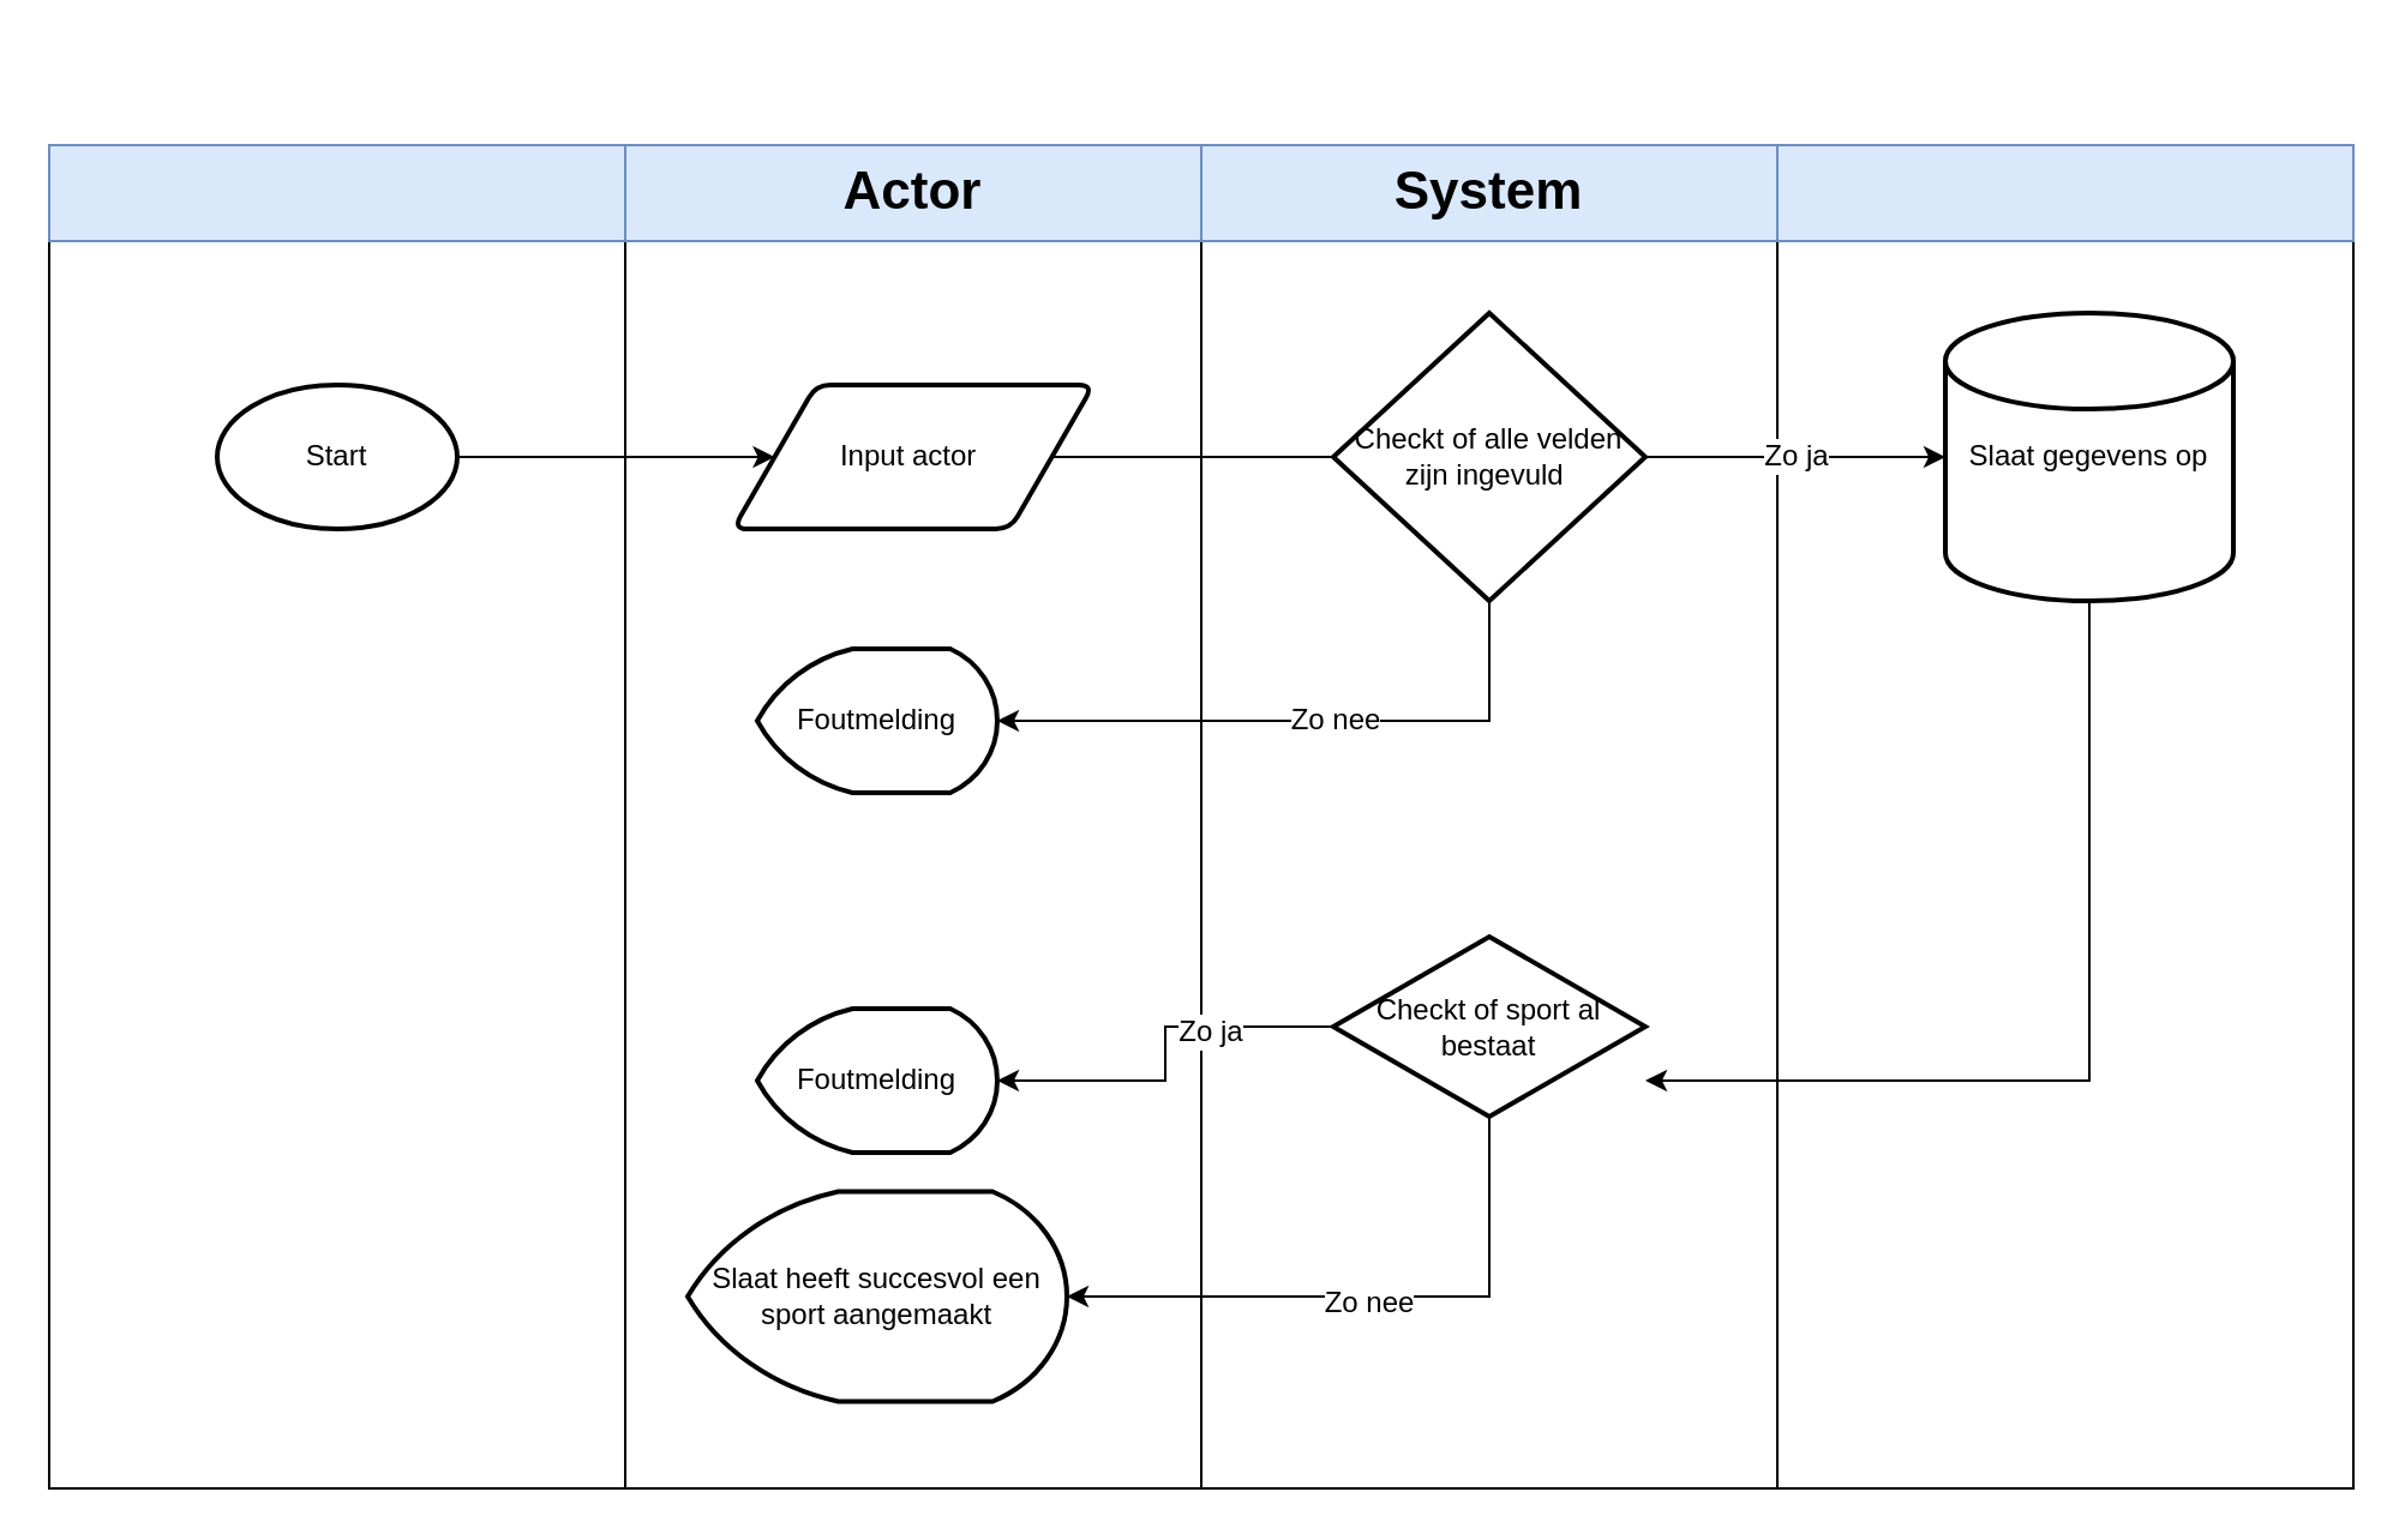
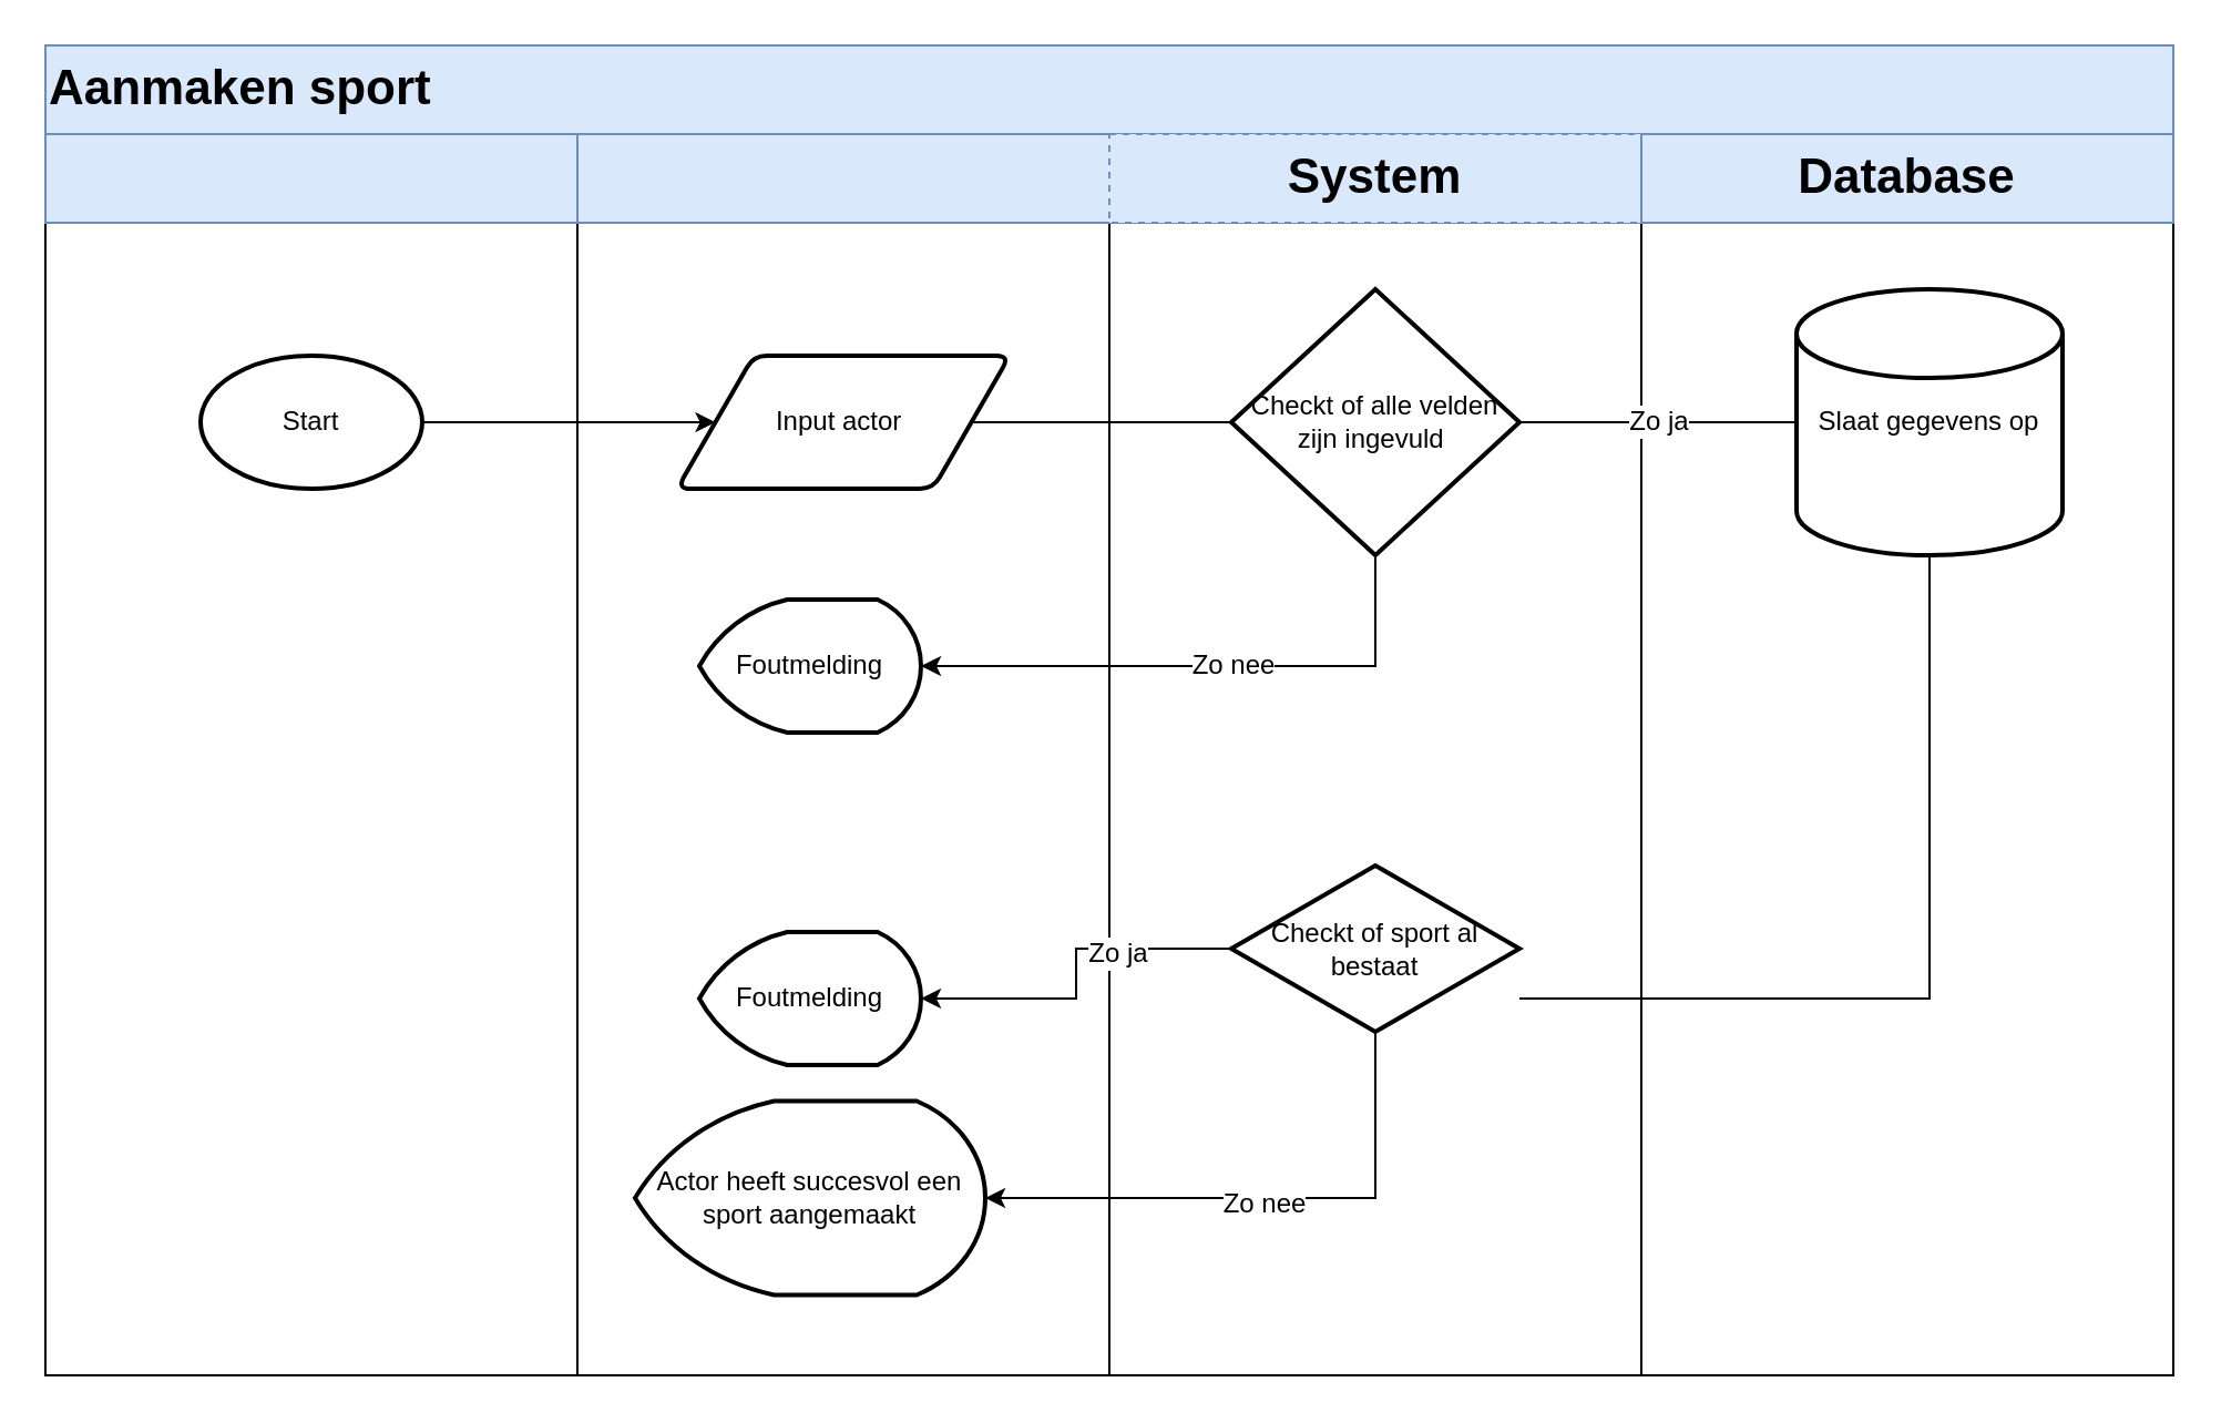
+ <mxCell id="7" value="&lt;span style=&quot;font-size: 22px&quot;&gt;&lt;b&gt;Aanmaken sport&lt;/b&gt;&lt;/span&gt;" style="rounded=0;whiteSpace=wrap;html=1;fillColor=#dae8fc;strokeColor=#6c8ebf;align=left;" parent="1" vertex="1"><mxGeometry x="20" y="20" width="960" height="40" as="geometry" /></mxCell>
- <mxCell id="9" value="&lt;b&gt;&lt;font style=&quot;font-size: 22px&quot;&gt;Actor&lt;/font&gt;&lt;/b&gt;" style="rounded=0;whiteSpace=wrap;html=1;fillColor=#dae8fc;strokeColor=#6c8ebf;" parent="1" vertex="1"><mxGeometry x="260" y="60" width="240" height="40" as="geometry" /></mxCell>
- <mxCell id="10" value="&lt;b&gt;&lt;font style=&quot;font-size: 22px&quot;&gt;System&lt;/font&gt;&lt;/b&gt;" style="rounded=0;whiteSpace=wrap;html=1;fillColor=#dae8fc;strokeColor=#6c8ebf;" parent="1" vertex="1"><mxGeometry x="500" y="60" width="240" height="40" as="geometry" /></mxCell>
+ <mxCell id="10" value="&lt;b&gt;&lt;font style=&quot;font-size: 22px&quot;&gt;System&lt;/font&gt;&lt;/b&gt;" style="rounded=0;whiteSpace=wrap;html=1;fillColor=#dae8fc;strokeColor=#6c8ebf;dashed=1;" parent="1" vertex="1"><mxGeometry x="500" y="60" width="240" height="40" as="geometry" /></mxCell>
+ <mxCell id="11" value="&lt;b&gt;Database&lt;/b&gt;" style="rounded=0;whiteSpace=wrap;html=1;fontSize=22;fillColor=#dae8fc;strokeColor=#6c8ebf;" parent="1" vertex="1"><mxGeometry x="740" y="60" width="240" height="40" as="geometry" /></mxCell>
- <mxCell id="16" value="Zo ja" style="edgeStyle=orthogonalEdgeStyle;rounded=0;orthogonalLoop=1;jettySize=auto;html=1;exitX=1;exitY=0.5;exitDx=0;exitDy=0;exitPerimeter=0;fontSize=12;" parent="1" source="19" target="21" edge="1"><mxGeometry relative="1" as="geometry" /></mxCell>
+ <mxCell id="16" value="Zo ja" style="edgeStyle=orthogonalEdgeStyle;rounded=0;orthogonalLoop=1;jettySize=auto;html=1;exitX=1;exitY=0.5;exitDx=0;exitDy=0;exitPerimeter=0;fontSize=12;endArrow=none;" parent="1" source="19" target="21" edge="1"><mxGeometry relative="1" as="geometry" /></mxCell>
- <mxCell id="20" style="edgeStyle=orthogonalEdgeStyle;rounded=0;orthogonalLoop=1;jettySize=auto;html=1;exitX=0.5;exitY=1;exitDx=0;exitDy=0;exitPerimeter=0;fontSize=12;" parent="1" source="21" target="27" edge="1"><mxGeometry relative="1" as="geometry"><Array as="points"><mxPoint x="870" y="450" /></Array></mxGeometry></mxCell>
+ <mxCell id="20" style="edgeStyle=orthogonalEdgeStyle;rounded=0;orthogonalLoop=1;jettySize=auto;html=1;exitX=0.5;exitY=1;exitDx=0;exitDy=0;exitPerimeter=0;fontSize=12;endArrow=none;" parent="1" source="21" target="27" edge="1"><mxGeometry relative="1" as="geometry"><Array as="points"><mxPoint x="870" y="450" /></Array></mxGeometry></mxCell>
- <mxCell id="29" value="Slaat heeft succesvol een sport aangemaakt" style="strokeWidth=2;html=1;shape=mxgraph.flowchart.display;whiteSpace=wrap;fontSize=12;" parent="1" vertex="1"><mxGeometry x="286" y="496.25" width="158" height="87.5" as="geometry" /></mxCell>
+ <mxCell id="29" value="Actor heeft succesvol een sport aangemaakt" style="strokeWidth=2;html=1;shape=mxgraph.flowchart.display;whiteSpace=wrap;fontSize=12;" parent="1" vertex="1"><mxGeometry x="286" y="496.25" width="158" height="87.5" as="geometry" /></mxCell>
